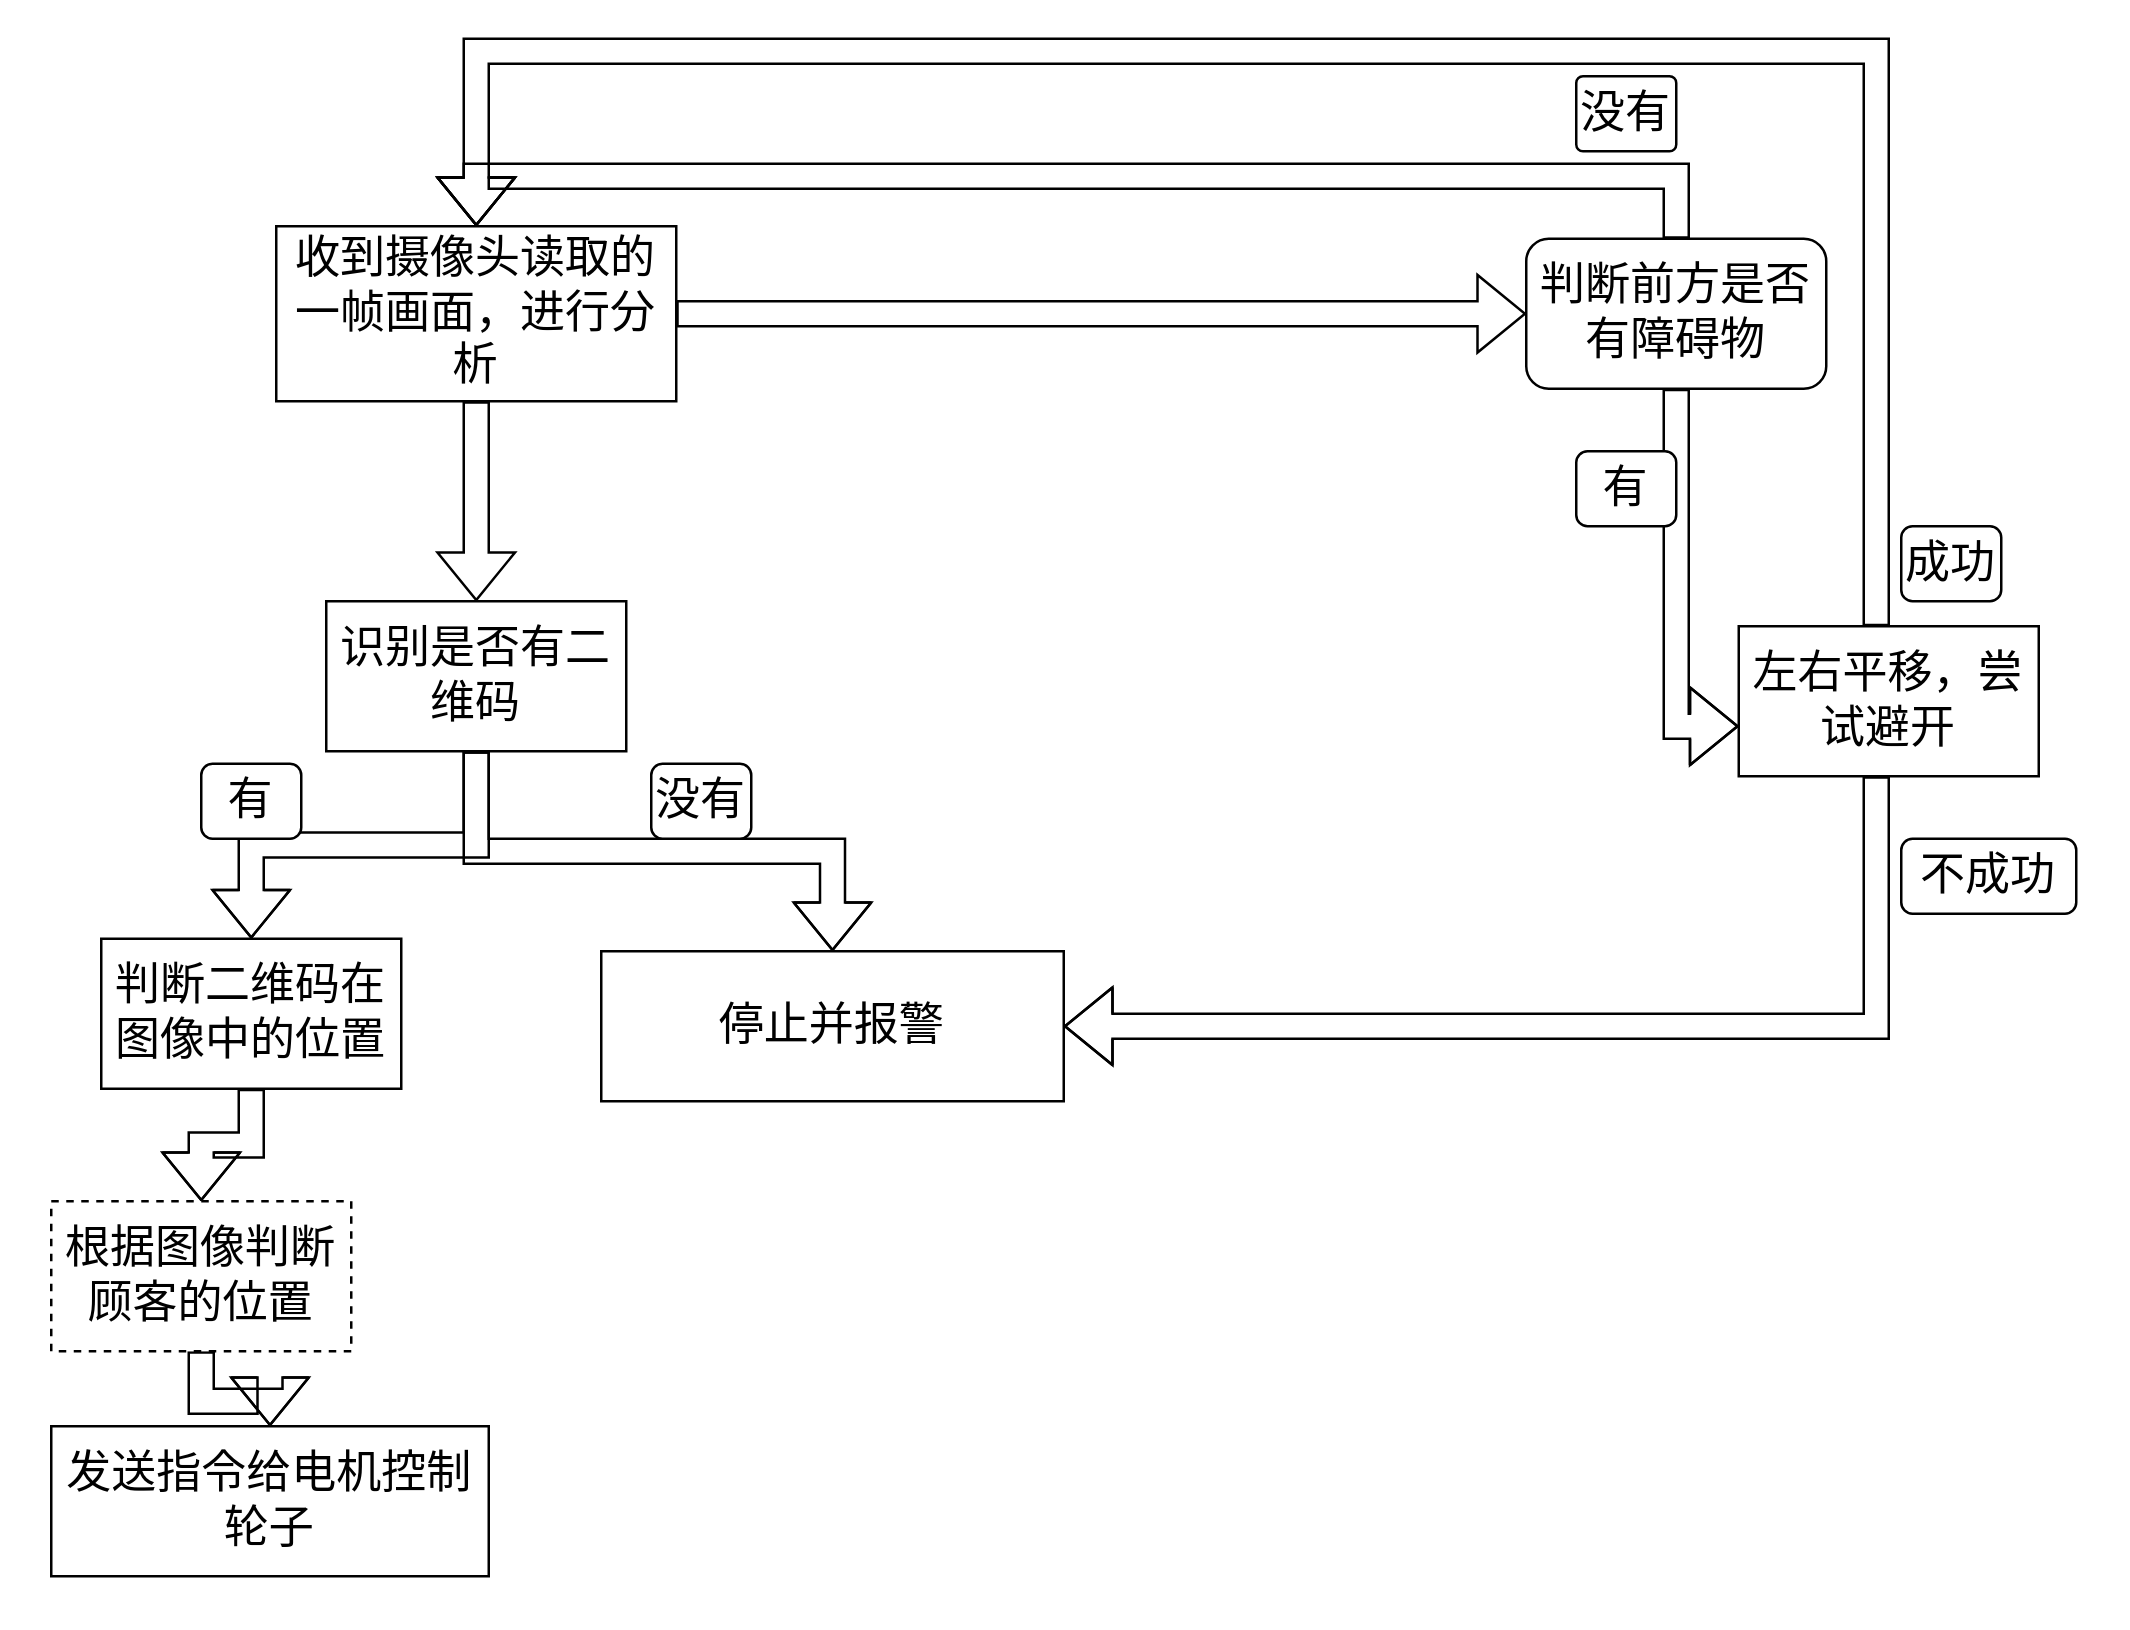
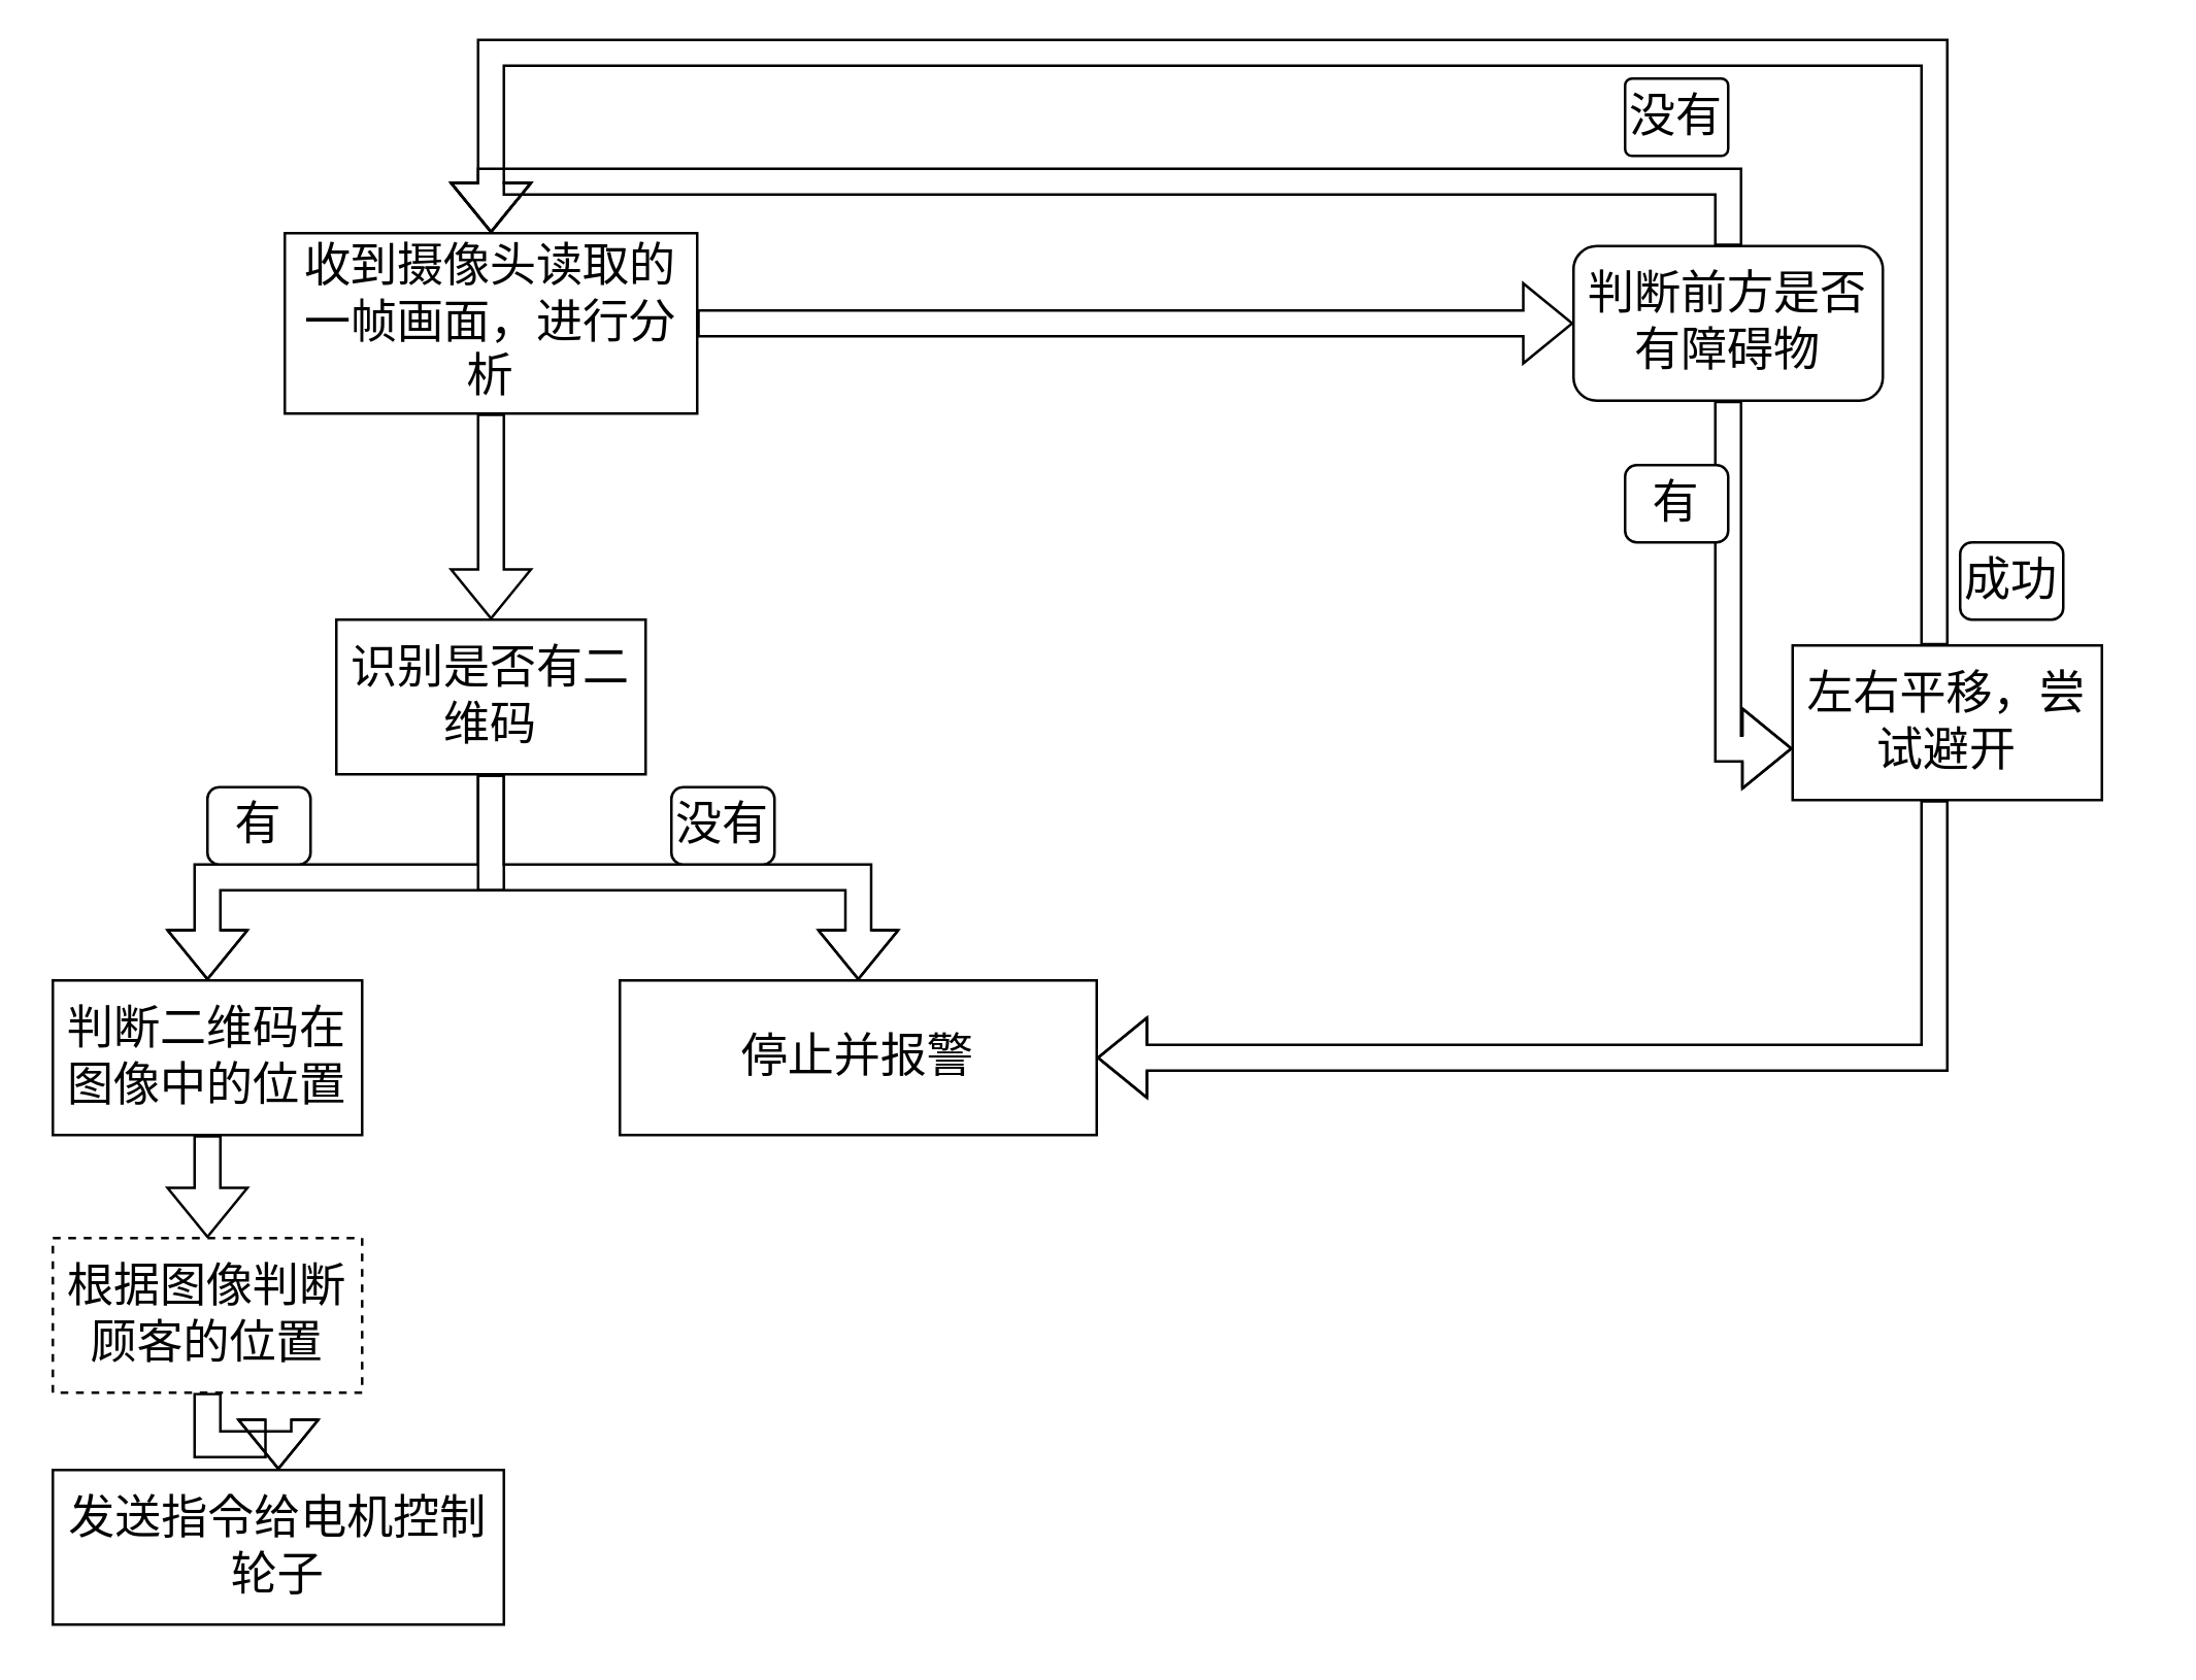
- <mxCell id="25" value="&lt;font style=&quot;font-size: 18px&quot;&gt;不成功&lt;/font&gt;" style="rounded=1;whiteSpace=wrap;html=1;" vertex="1" parent="1"><mxGeometry x="760" y="335" width="70" height="30" as="geometry" /></mxCell>
- <mxCell id="9" value="&lt;font style=&quot;font-size: 18px&quot;&gt;判断二维码在图像中的位置&lt;/font&gt;" style="rounded=0;whiteSpace=wrap;html=1;" vertex="1" parent="1"><mxGeometry x="40" y="375" width="120" height="60" as="geometry" /></mxCell>
+ <mxCell id="9" value="&lt;font style=&quot;font-size: 18px&quot;&gt;判断二维码在图像中的位置&lt;/font&gt;" style="rounded=0;whiteSpace=wrap;html=1;" vertex="1" parent="1"><mxGeometry x="20" y="380" width="120" height="60" as="geometry" /></mxCell>
